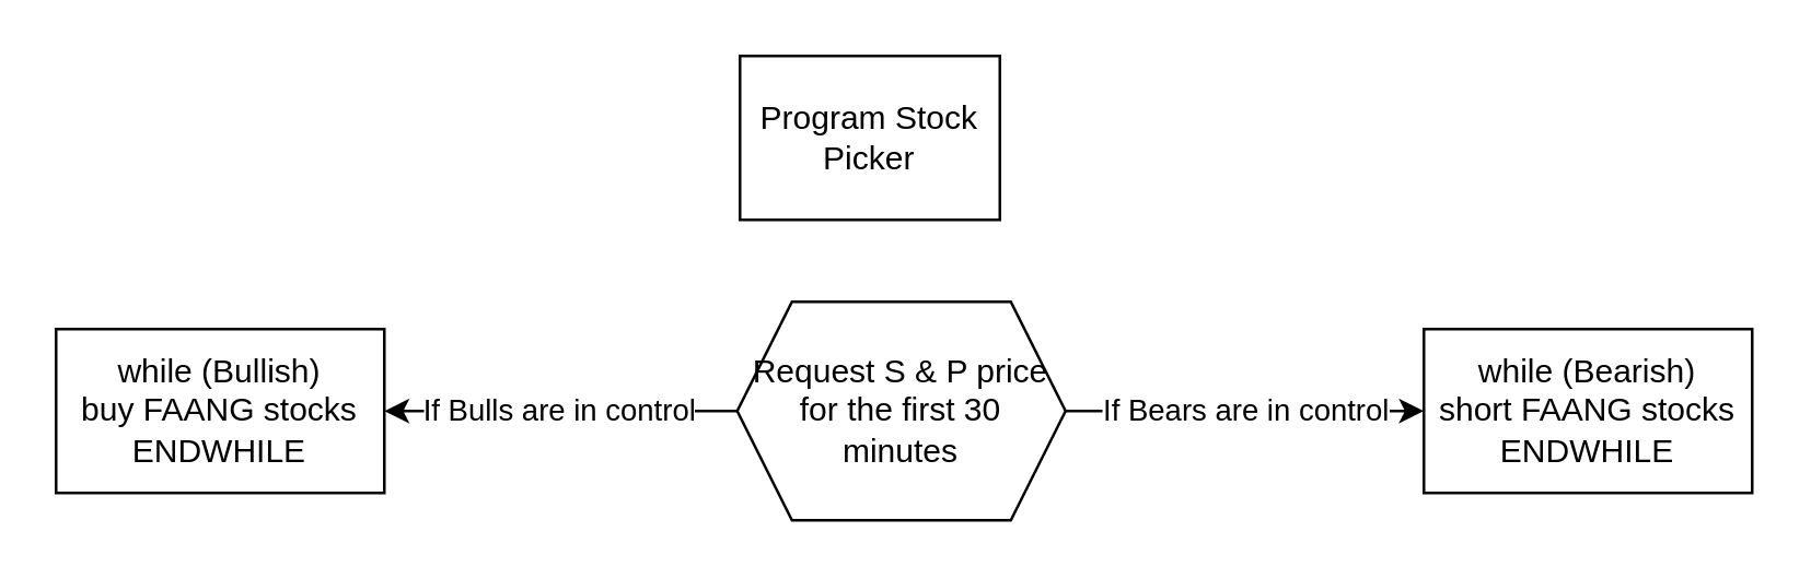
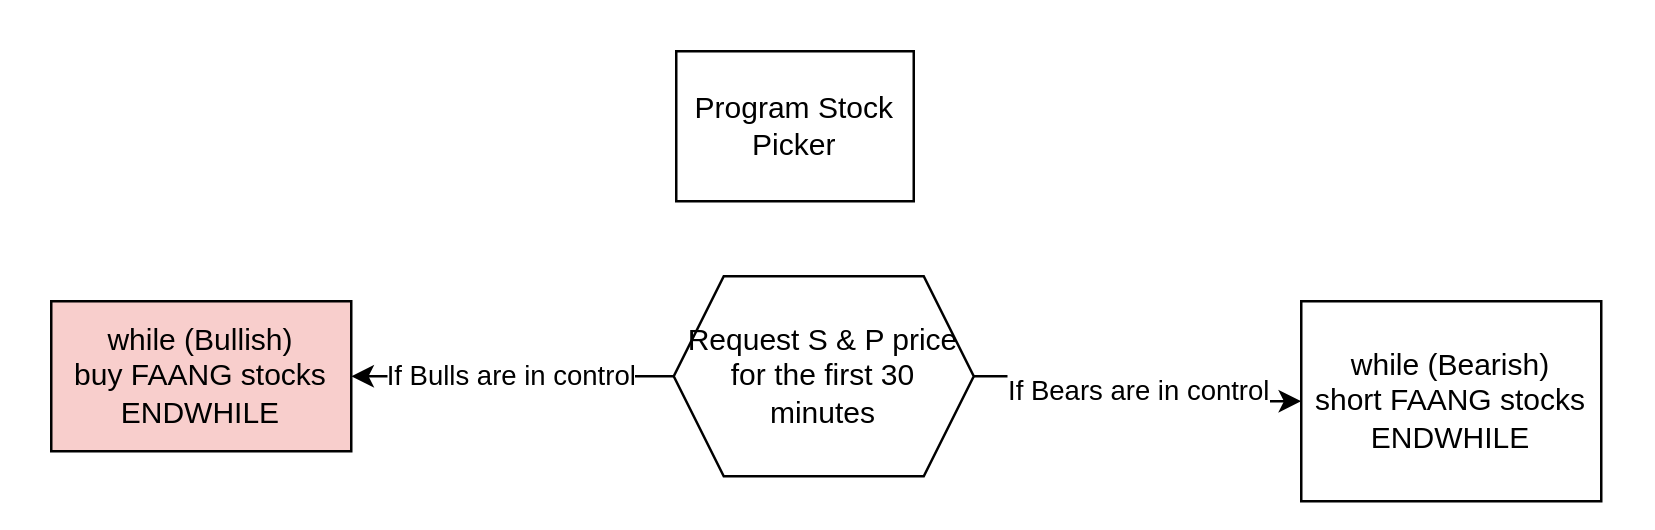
- <mxCell id="6" value="while (Bullish)&lt;br&gt;buy FAANG stocks&lt;br&gt;ENDWHILE" style="whiteSpace=wrap;html=1;" vertex="1" parent="1"><mxGeometry x="20" y="120" width="120" height="60" as="geometry" /></mxCell>
+ <mxCell id="6" value="while (Bullish)&lt;br&gt;buy FAANG stocks&lt;br&gt;ENDWHILE" style="whiteSpace=wrap;html=1;fillColor=#f8cecc;" vertex="1" parent="1"><mxGeometry x="20" y="120" width="120" height="60" as="geometry" /></mxCell>
- <mxCell id="7" value="while (Bearish)&lt;br&gt;short FAANG stocks&lt;br&gt;ENDWHILE" style="whiteSpace=wrap;html=1;" vertex="1" parent="1"><mxGeometry x="520" y="120" width="120" height="60" as="geometry" /></mxCell>
+ <mxCell id="7" value="while (Bearish)&lt;br&gt;short FAANG stocks&lt;br&gt;ENDWHILE" style="whiteSpace=wrap;html=1;" vertex="1" parent="1"><mxGeometry x="520" y="120" width="120" height="80" as="geometry" /></mxCell>
